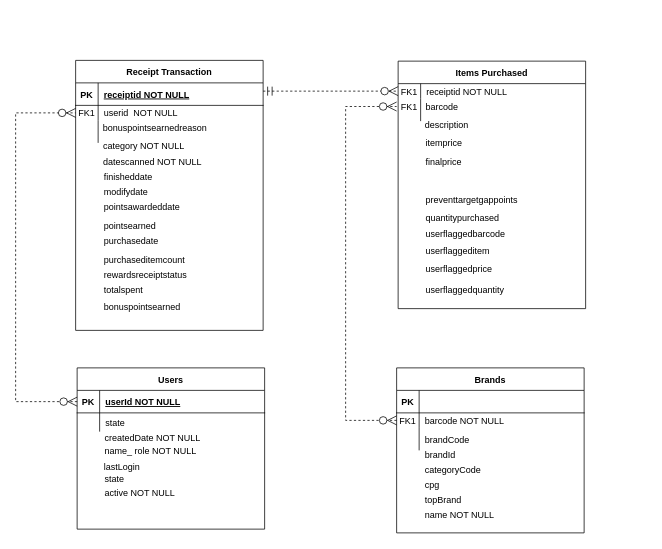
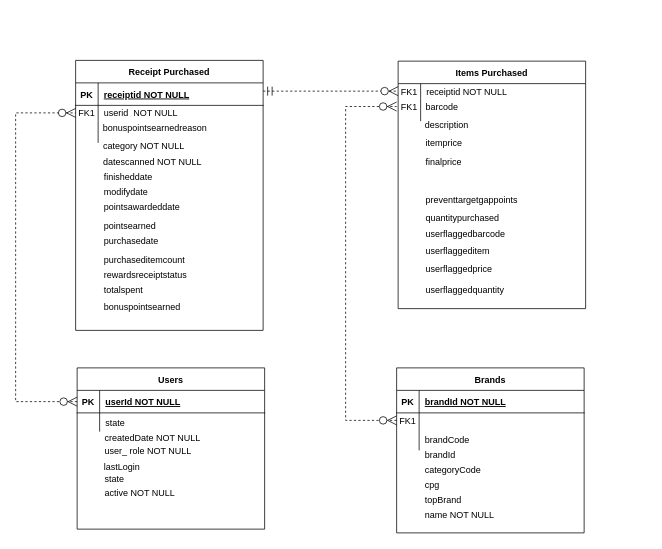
- <mxCell id="67" value="Receipt Transaction" style="shape=table;startSize=30;container=1;collapsible=1;childLayout=tableLayout;fixedRows=1;rowLines=0;fontStyle=1;align=center;resizeLast=1;" vertex="1" parent="1"><mxGeometry x="100" y="80" width="250" height="360" as="geometry" /></mxCell>
+ <mxCell id="67" value="Receipt Purchased" style="shape=table;startSize=30;container=1;collapsible=1;childLayout=tableLayout;fixedRows=1;rowLines=0;fontStyle=1;align=center;resizeLast=1;" vertex="1" parent="1"><mxGeometry x="100" y="80" width="250" height="360" as="geometry" /></mxCell>
+ <mxCell id="12" value="brandId NOT NULL" style="shape=partialRectangle;overflow=hidden;connectable=0;fillColor=none;top=0;left=0;bottom=0;right=0;align=left;spacingLeft=6;fontStyle=5;" parent="10" vertex="1"><mxGeometry x="30" width="220" height="30" as="geometry" /></mxCell>
- <mxCell id="15" value="barcode NOT NULL" style="shape=partialRectangle;overflow=hidden;connectable=0;fillColor=none;top=0;left=0;bottom=0;right=0;align=left;spacingLeft=6;" parent="13" vertex="1"><mxGeometry x="30" width="220" height="20" as="geometry" /></mxCell>
- <mxCell id="34" value="name_ role NOT NULL" style="shape=partialRectangle;overflow=hidden;connectable=0;fillColor=none;top=0;left=0;bottom=0;right=0;align=left;spacingLeft=6;" vertex="1" parent="32"><mxGeometry x="30" width="220" height="30" as="geometry" /></mxCell>
+ <mxCell id="34" value="user_ role NOT NULL" style="shape=partialRectangle;overflow=hidden;connectable=0;fillColor=none;top=0;left=0;bottom=0;right=0;align=left;spacingLeft=6;" vertex="1" parent="32"><mxGeometry x="30" width="220" height="30" as="geometry" /></mxCell>
